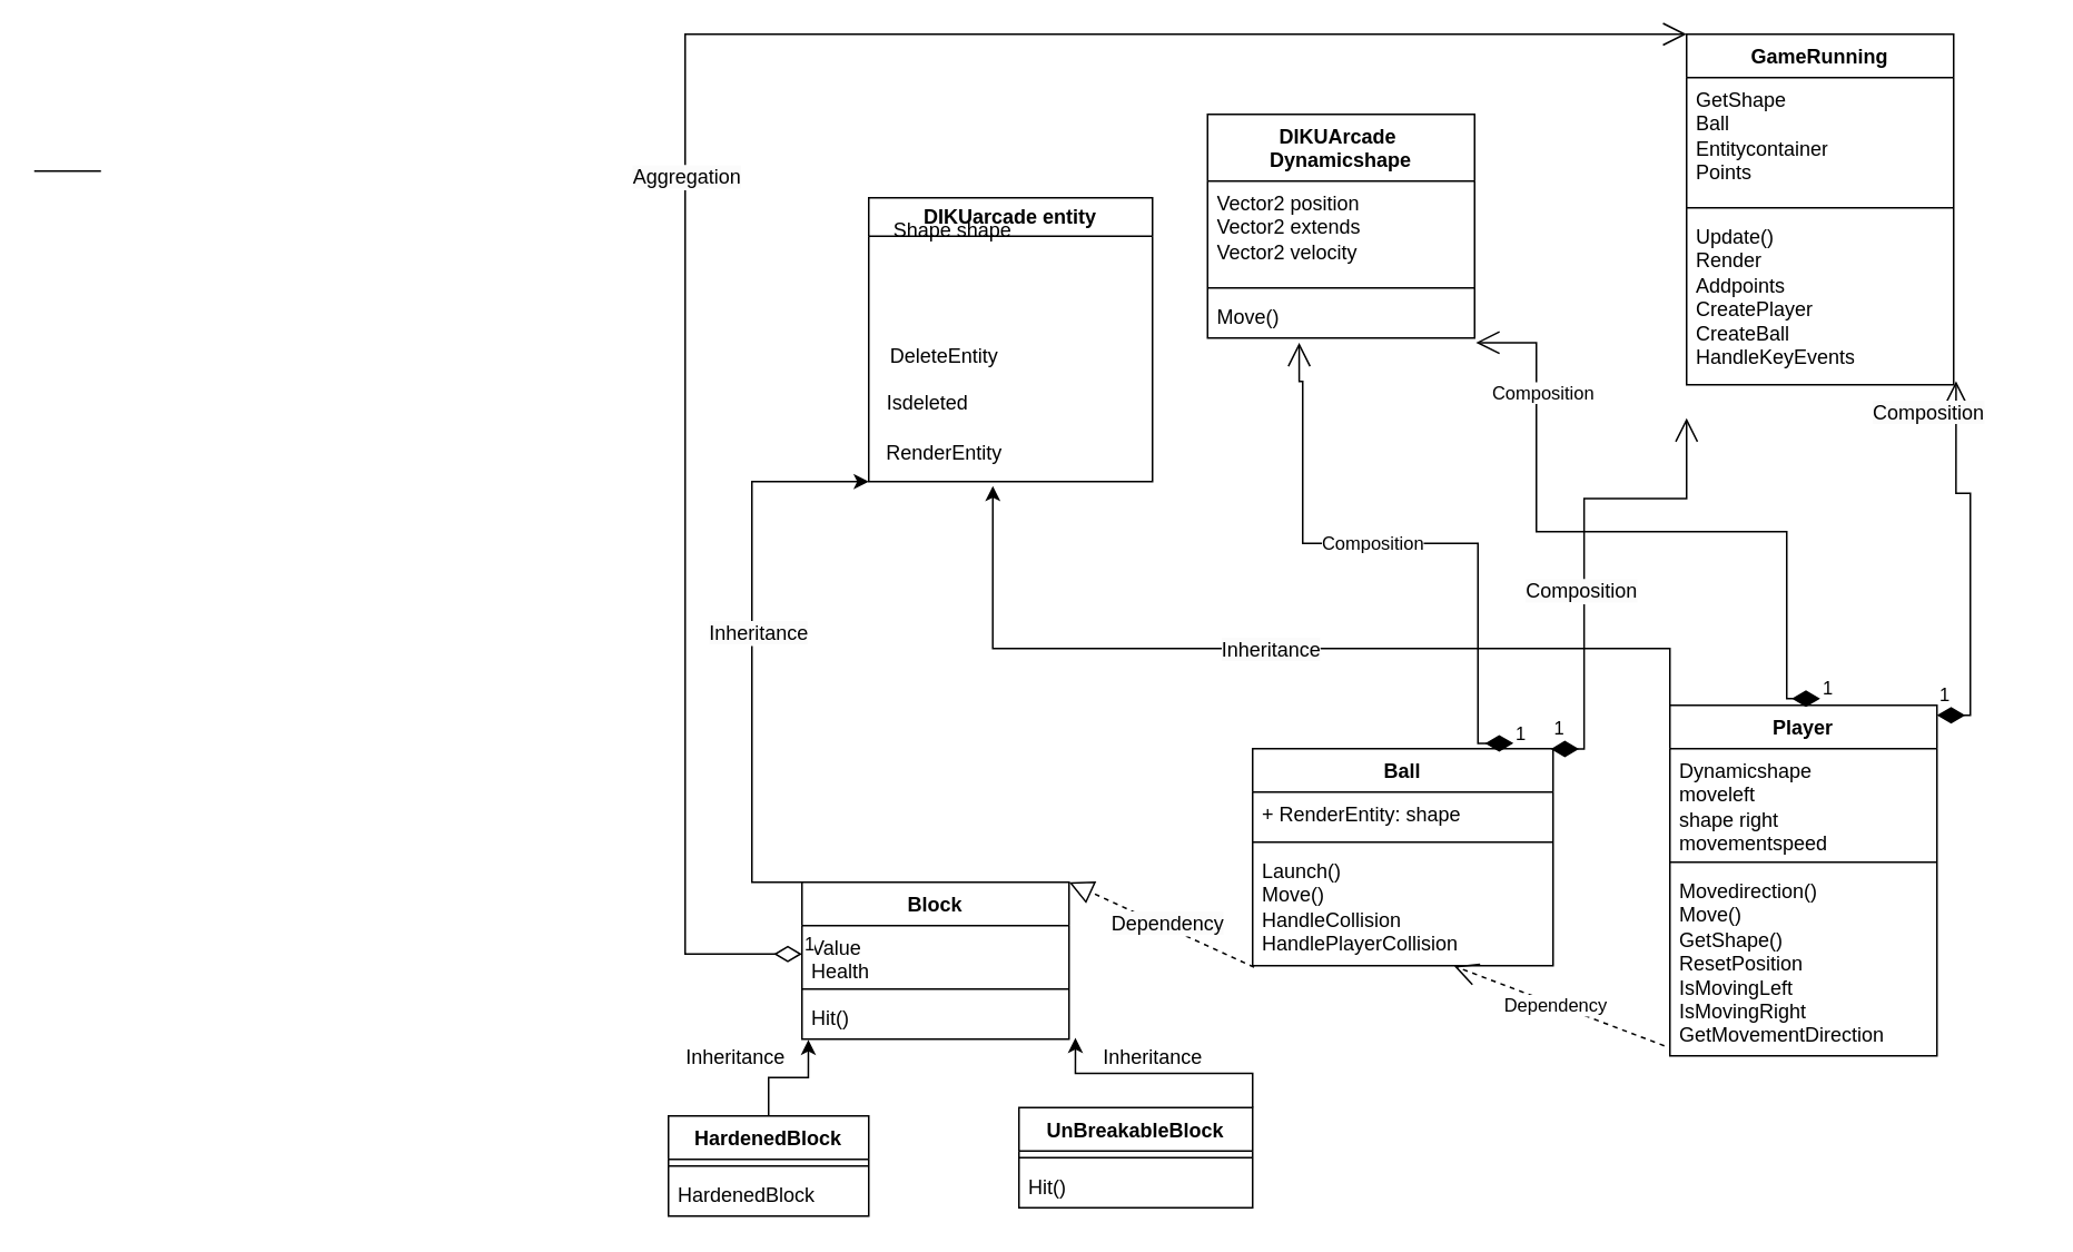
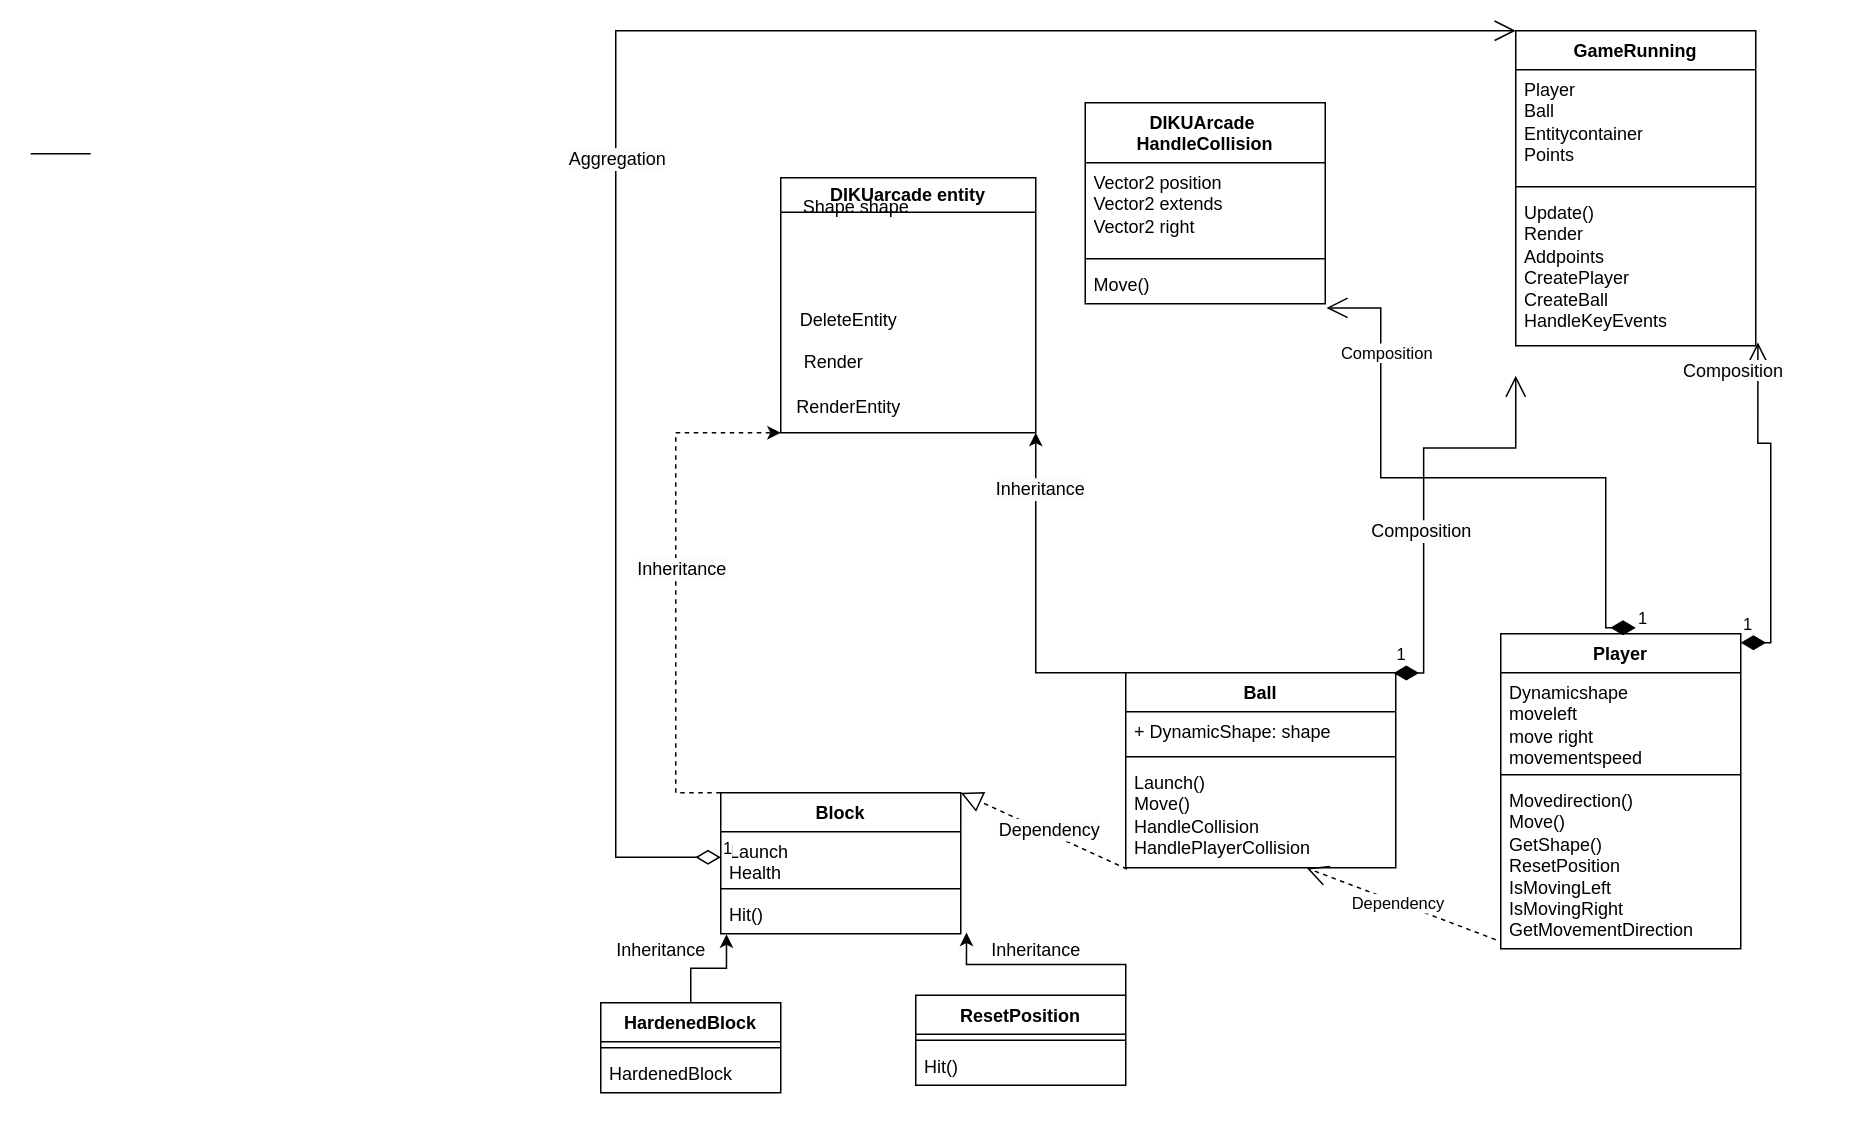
- <mxCell id="14" value="GetShape&lt;div&gt;Ball&lt;/div&gt;&lt;div&gt;Entitycontainer&lt;/div&gt;&lt;div&gt;Points&lt;/div&gt;&lt;div&gt;&lt;br&gt;&lt;/div&gt;" style="text;strokeColor=none;fillColor=none;align=left;verticalAlign=top;spacingLeft=4;spacingRight=4;overflow=hidden;rotatable=0;points=[[0,0.5],[1,0.5]];portConstraint=eastwest;whiteSpace=wrap;html=1;" parent="13" vertex="1"><mxGeometry y="26" width="160" height="74" as="geometry" /></mxCell>
+ <mxCell id="14" value="Player&lt;div&gt;Ball&lt;/div&gt;&lt;div&gt;Entitycontainer&lt;/div&gt;&lt;div&gt;Points&lt;/div&gt;&lt;div&gt;&lt;br&gt;&lt;/div&gt;" style="text;strokeColor=none;fillColor=none;align=left;verticalAlign=top;spacingLeft=4;spacingRight=4;overflow=hidden;rotatable=0;points=[[0,0.5],[1,0.5]];portConstraint=eastwest;whiteSpace=wrap;html=1;" parent="13" vertex="1"><mxGeometry y="26" width="160" height="74" as="geometry" /></mxCell>
- <mxCell id="17" value="DIKUArcade&amp;nbsp;&lt;div&gt;Dynamicshape&lt;/div&gt;" style="swimlane;fontStyle=1;align=center;verticalAlign=top;childLayout=stackLayout;horizontal=1;startSize=40;horizontalStack=0;resizeParent=1;resizeParentMax=0;resizeLast=0;collapsible=1;marginBottom=0;whiteSpace=wrap;html=1;" parent="1" vertex="1"><mxGeometry x="723" y="68" width="160" height="134" as="geometry" /></mxCell>
+ <mxCell id="17" value="DIKUArcade&amp;nbsp;&lt;div&gt;HandleCollision&lt;/div&gt;" style="swimlane;fontStyle=1;align=center;verticalAlign=top;childLayout=stackLayout;horizontal=1;startSize=40;horizontalStack=0;resizeParent=1;resizeParentMax=0;resizeLast=0;collapsible=1;marginBottom=0;whiteSpace=wrap;html=1;" parent="1" vertex="1"><mxGeometry x="723" y="68" width="160" height="134" as="geometry" /></mxCell>
- <mxCell id="18" value="Vector2 position&lt;div&gt;Vector2 extends&lt;/div&gt;&lt;div&gt;Vector2 velocity&lt;/div&gt;" style="text;strokeColor=none;fillColor=none;align=left;verticalAlign=top;spacingLeft=4;spacingRight=4;overflow=hidden;rotatable=0;points=[[0,0.5],[1,0.5]];portConstraint=eastwest;whiteSpace=wrap;html=1;" parent="17" vertex="1"><mxGeometry y="40" width="160" height="60" as="geometry" /></mxCell>
+ <mxCell id="18" value="Vector2 position&lt;div&gt;Vector2 extends&lt;/div&gt;&lt;div&gt;Vector2 right&lt;/div&gt;" style="text;strokeColor=none;fillColor=none;align=left;verticalAlign=top;spacingLeft=4;spacingRight=4;overflow=hidden;rotatable=0;points=[[0,0.5],[1,0.5]];portConstraint=eastwest;whiteSpace=wrap;html=1;" parent="17" vertex="1"><mxGeometry y="40" width="160" height="60" as="geometry" /></mxCell>
- <mxCell id="5" value="Isdeleted" style="text;html=1;align=center;verticalAlign=middle;resizable=0;points=[];autosize=1;strokeColor=none;fillColor=none;" parent="2" vertex="1"><mxGeometry y="108" width="70" height="30" as="geometry" /></mxCell>
+ <mxCell id="5" value="Render" style="text;html=1;align=center;verticalAlign=middle;resizable=0;points=[];autosize=1;strokeColor=none;fillColor=none;" parent="2" vertex="1"><mxGeometry y="108" width="70" height="30" as="geometry" /></mxCell>
- <mxCell id="55" value="1" style="endArrow=open;html=1;endSize=12;startArrow=diamondThin;startSize=14;startFill=1;edgeStyle=orthogonalEdgeStyle;align=left;verticalAlign=bottom;rounded=0;exitX=0.868;exitY=-0.025;exitDx=0;exitDy=0;entryX=0.343;entryY=1.106;entryDx=0;entryDy=0;entryPerimeter=0;exitPerimeter=0;" parent="1" source="9" target="20" edge="1"><mxGeometry x="-1" y="3" relative="1" as="geometry"><mxPoint x="650" y="358" as="sourcePoint" /><mxPoint x="810" y="358" as="targetPoint" /><Array as="points"><mxPoint x="885" y="445" /><mxPoint x="885" y="325" /><mxPoint x="780" y="325" /><mxPoint x="780" y="228" /><mxPoint x="778" y="228" /></Array></mxGeometry></mxCell>
- <mxCell id="56" value="Composition" style="edgeLabel;html=1;align=center;verticalAlign=middle;resizable=0;points=[];" parent="55" vertex="1" connectable="0"><mxGeometry x="0.111" y="-1" relative="1" as="geometry"><mxPoint as="offset" /></mxGeometry></mxCell>
- <mxCell id="50" style="edgeStyle=orthogonalEdgeStyle;rounded=0;orthogonalLoop=1;jettySize=auto;html=1;exitX=0;exitY=0;exitDx=0;exitDy=0;entryX=0.826;entryY=1.155;entryDx=0;entryDy=0;entryPerimeter=0;" parent="1" source="21" target="6" edge="1"><mxGeometry relative="1" as="geometry"><Array as="points"><mxPoint x="1000" y="388" /><mxPoint x="594" y="388" /></Array></mxGeometry></mxCell>
- <mxCell id="51" value="&lt;span style=&quot;font-size: 12px; background-color: rgb(251, 251, 251);&quot;&gt;Inheritance&lt;/span&gt;" style="edgeLabel;html=1;align=center;verticalAlign=middle;resizable=0;points=[];" parent="50" vertex="1" connectable="0"><mxGeometry x="-0.125" relative="1" as="geometry"><mxPoint x="-39" as="offset" /></mxGeometry></mxCell>
+ <mxCell id="7" style="edgeStyle=orthogonalEdgeStyle;rounded=0;orthogonalLoop=1;jettySize=auto;html=1;exitX=0;exitY=0;exitDx=0;exitDy=0;entryX=1;entryY=1;entryDx=0;entryDy=0;" parent="1" source="9" target="2" edge="1"><mxGeometry relative="1" as="geometry"><Array as="points"><mxPoint x="690" y="448" /></Array></mxGeometry></mxCell>
+ <mxCell id="8" value="&lt;span style=&quot;font-size: 12px; background-color: rgb(251, 251, 251);&quot;&gt;Inheritance&lt;/span&gt;" style="edgeLabel;html=1;align=center;verticalAlign=middle;resizable=0;points=[];" parent="7" vertex="1" connectable="0"><mxGeometry x="0.666" y="-2" relative="1" as="geometry"><mxPoint as="offset" /></mxGeometry></mxCell>
- <mxCell id="25" style="edgeStyle=orthogonalEdgeStyle;rounded=0;orthogonalLoop=1;jettySize=auto;html=1;exitX=0;exitY=0;exitDx=0;exitDy=0;entryX=0;entryY=1;entryDx=0;entryDy=0;" parent="1" source="27" target="2" edge="1"><mxGeometry relative="1" as="geometry"><Array as="points"><mxPoint x="450" y="528" /><mxPoint x="450" y="288" /></Array></mxGeometry></mxCell>
+ <mxCell id="25" style="edgeStyle=orthogonalEdgeStyle;rounded=0;orthogonalLoop=1;jettySize=auto;html=1;exitX=0;exitY=0;exitDx=0;exitDy=0;entryX=0;entryY=1;entryDx=0;entryDy=0;dashed=1;" parent="1" source="27" target="2" edge="1"><mxGeometry relative="1" as="geometry"><Array as="points"><mxPoint x="450" y="528" /><mxPoint x="450" y="288" /></Array></mxGeometry></mxCell>
- <mxCell id="22" value="Dynamicshape&lt;div&gt;moveleft&lt;/div&gt;&lt;div&gt;shape right&lt;/div&gt;&lt;div&gt;movementspeed&lt;/div&gt;" style="text;strokeColor=none;fillColor=none;align=left;verticalAlign=top;spacingLeft=4;spacingRight=4;overflow=hidden;rotatable=0;points=[[0,0.5],[1,0.5]];portConstraint=eastwest;whiteSpace=wrap;html=1;" parent="21" vertex="1"><mxGeometry y="26" width="160" height="64" as="geometry" /></mxCell>
+ <mxCell id="22" value="Dynamicshape&lt;div&gt;moveleft&lt;/div&gt;&lt;div&gt;move right&lt;/div&gt;&lt;div&gt;movementspeed&lt;/div&gt;" style="text;strokeColor=none;fillColor=none;align=left;verticalAlign=top;spacingLeft=4;spacingRight=4;overflow=hidden;rotatable=0;points=[[0,0.5],[1,0.5]];portConstraint=eastwest;whiteSpace=wrap;html=1;" parent="21" vertex="1"><mxGeometry y="26" width="160" height="64" as="geometry" /></mxCell>
- <mxCell id="10" value="+ RenderEntity: shape&lt;div&gt;&lt;br&gt;&lt;div&gt;&lt;br&gt;&lt;/div&gt;&lt;/div&gt;" style="text;strokeColor=none;fillColor=none;align=left;verticalAlign=top;spacingLeft=4;spacingRight=4;overflow=hidden;rotatable=0;points=[[0,0.5],[1,0.5]];portConstraint=eastwest;whiteSpace=wrap;html=1;" parent="9" vertex="1"><mxGeometry y="26" width="180" height="26" as="geometry" /></mxCell>
+ <mxCell id="10" value="+ DynamicShape: shape&lt;div&gt;&lt;br&gt;&lt;div&gt;&lt;br&gt;&lt;/div&gt;&lt;/div&gt;" style="text;strokeColor=none;fillColor=none;align=left;verticalAlign=top;spacingLeft=4;spacingRight=4;overflow=hidden;rotatable=0;points=[[0,0.5],[1,0.5]];portConstraint=eastwest;whiteSpace=wrap;html=1;" parent="9" vertex="1"><mxGeometry y="26" width="180" height="26" as="geometry" /></mxCell>
- <mxCell id="28" value="Value&lt;div&gt;Health&lt;/div&gt;" style="text;strokeColor=none;fillColor=none;align=left;verticalAlign=top;spacingLeft=4;spacingRight=4;overflow=hidden;rotatable=0;points=[[0,0.5],[1,0.5]];portConstraint=eastwest;whiteSpace=wrap;html=1;" parent="27" vertex="1"><mxGeometry y="26" width="160" height="34" as="geometry" /></mxCell>
+ <mxCell id="28" value="Launch&lt;div&gt;Health&lt;/div&gt;" style="text;strokeColor=none;fillColor=none;align=left;verticalAlign=top;spacingLeft=4;spacingRight=4;overflow=hidden;rotatable=0;points=[[0,0.5],[1,0.5]];portConstraint=eastwest;whiteSpace=wrap;html=1;" parent="27" vertex="1"><mxGeometry y="26" width="160" height="34" as="geometry" /></mxCell>
- <mxCell id="34" value="UnBreakableBlock" style="swimlane;fontStyle=1;align=center;verticalAlign=top;childLayout=stackLayout;horizontal=1;startSize=26;horizontalStack=0;resizeParent=1;resizeParentMax=0;resizeLast=0;collapsible=1;marginBottom=0;whiteSpace=wrap;html=1;" parent="1" vertex="1"><mxGeometry x="610" y="663" width="140" height="60" as="geometry" /></mxCell>
+ <mxCell id="34" value="ResetPosition" style="swimlane;fontStyle=1;align=center;verticalAlign=top;childLayout=stackLayout;horizontal=1;startSize=26;horizontalStack=0;resizeParent=1;resizeParentMax=0;resizeLast=0;collapsible=1;marginBottom=0;whiteSpace=wrap;html=1;" parent="1" vertex="1"><mxGeometry x="610" y="663" width="140" height="60" as="geometry" /></mxCell>
